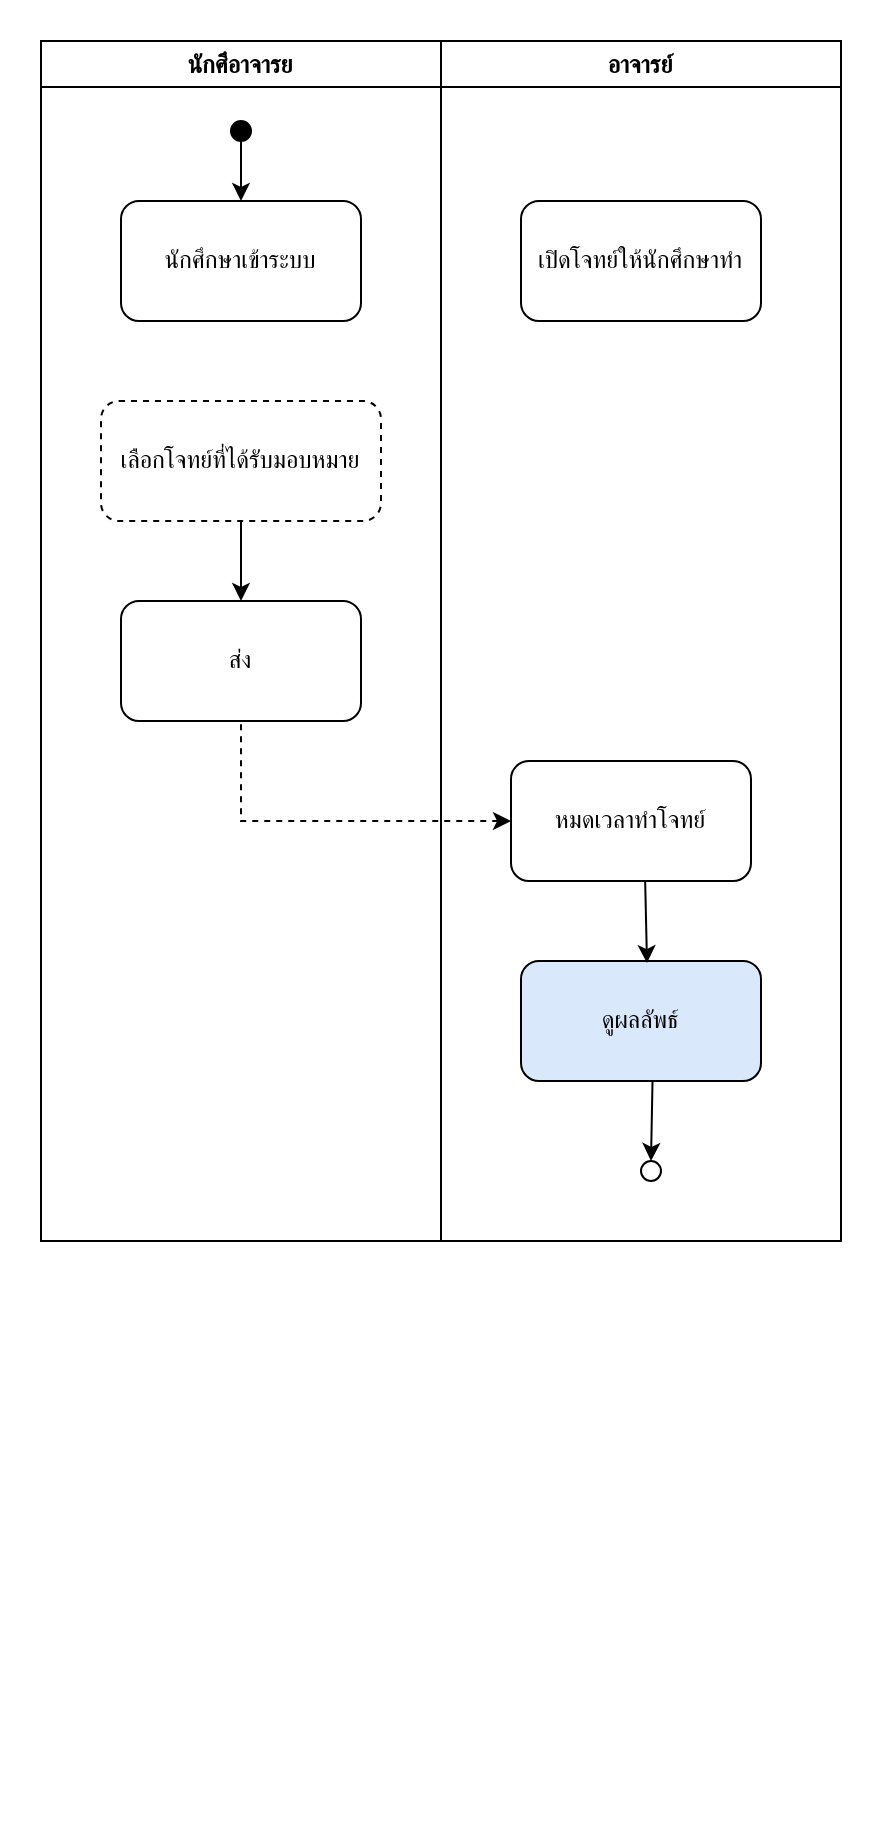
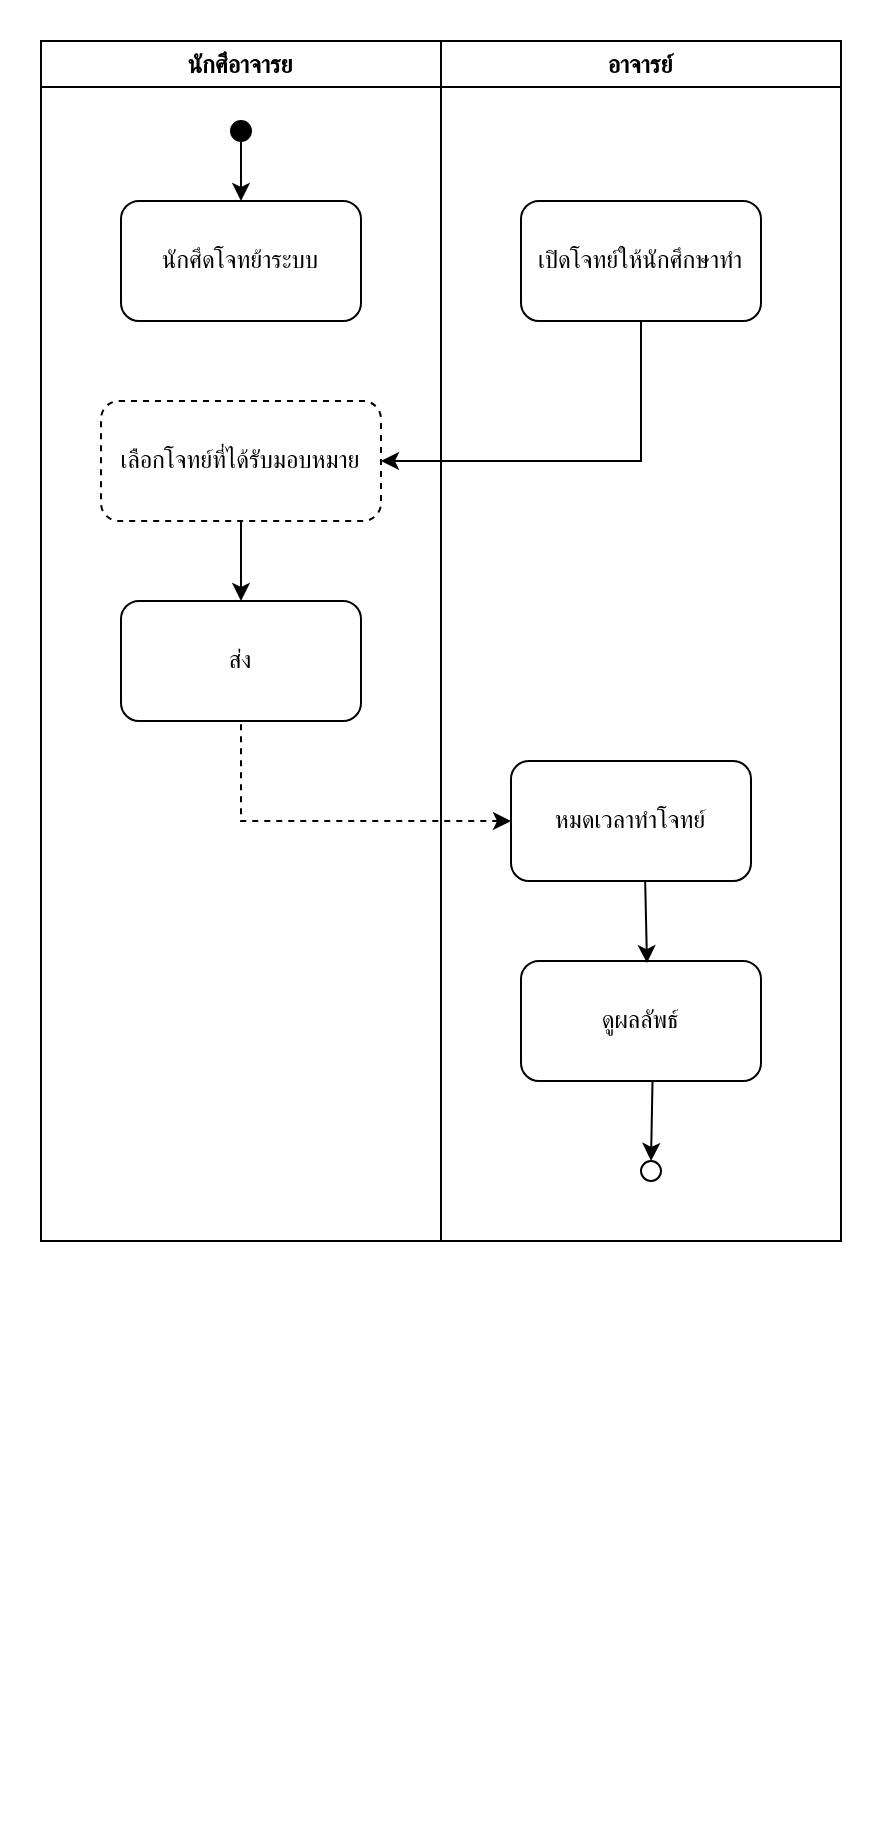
- <mxCell id="5" value="นักศึกษาเข้าระบบ" style="rounded=1;whiteSpace=wrap;html=1;fillColor=#FFFFFF;" vertex="1" parent="3"><mxGeometry x="40" y="80" width="120" height="60" as="geometry" /></mxCell>
+ <mxCell id="5" value="นักศึดโจทย้าระบบ" style="rounded=1;whiteSpace=wrap;html=1;fillColor=#FFFFFF;" vertex="1" parent="3"><mxGeometry x="40" y="80" width="120" height="60" as="geometry" /></mxCell>
+ <mxCell id="18" value="" style="endArrow=none;html=1;rounded=0;endFill=0;startArrow=classic;startFill=1;entryX=0.5;entryY=1;entryDx=0;entryDy=0;exitX=1;exitY=0.5;exitDx=0;exitDy=0;" edge="1" parent="2" source="6" target="11"><mxGeometry width="50" height="50" relative="1" as="geometry"><mxPoint x="310" y="330" as="sourcePoint" /><mxPoint x="310" y="270" as="targetPoint" /><Array as="points"><mxPoint x="300" y="210" /></Array></mxGeometry></mxCell>
- <mxCell id="13" value="ดูผลลัพธ์" style="rounded=1;whiteSpace=wrap;html=1;fillColor=#dae8fc;" vertex="1" parent="10"><mxGeometry x="40" y="460" width="120" height="60" as="geometry" /></mxCell>
+ <mxCell id="13" value="ดูผลลัพธ์" style="rounded=1;whiteSpace=wrap;html=1;fillColor=#FFFFFF;" vertex="1" parent="10"><mxGeometry x="40" y="460" width="120" height="60" as="geometry" /></mxCell>
